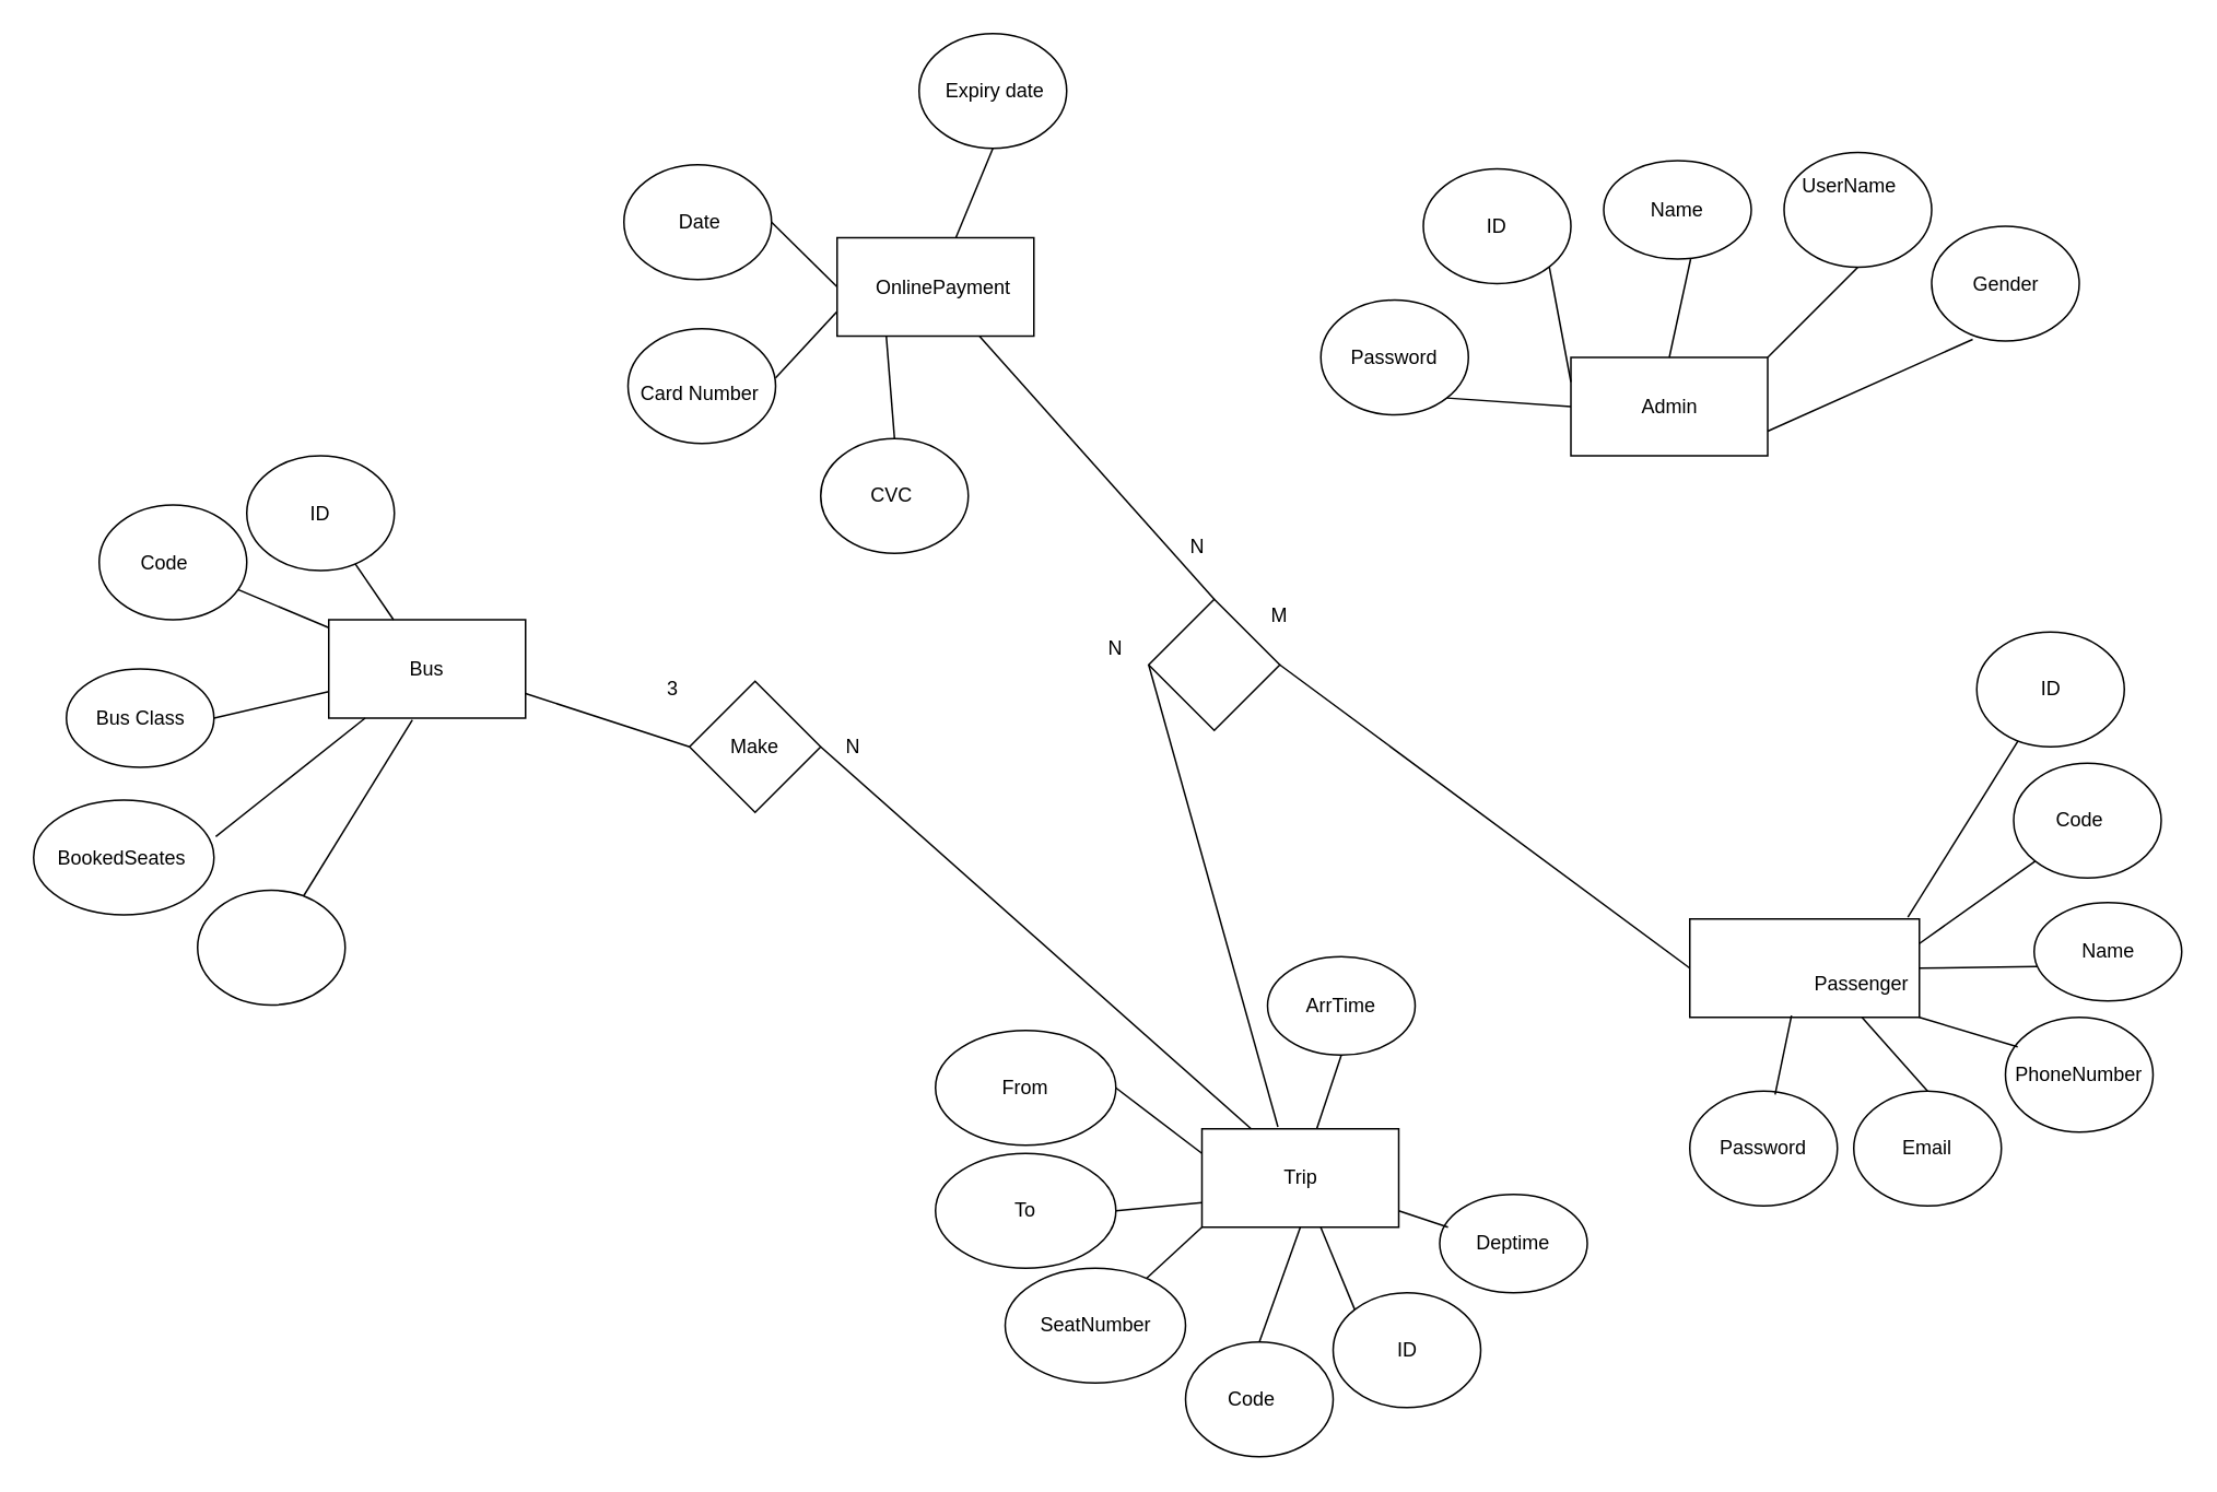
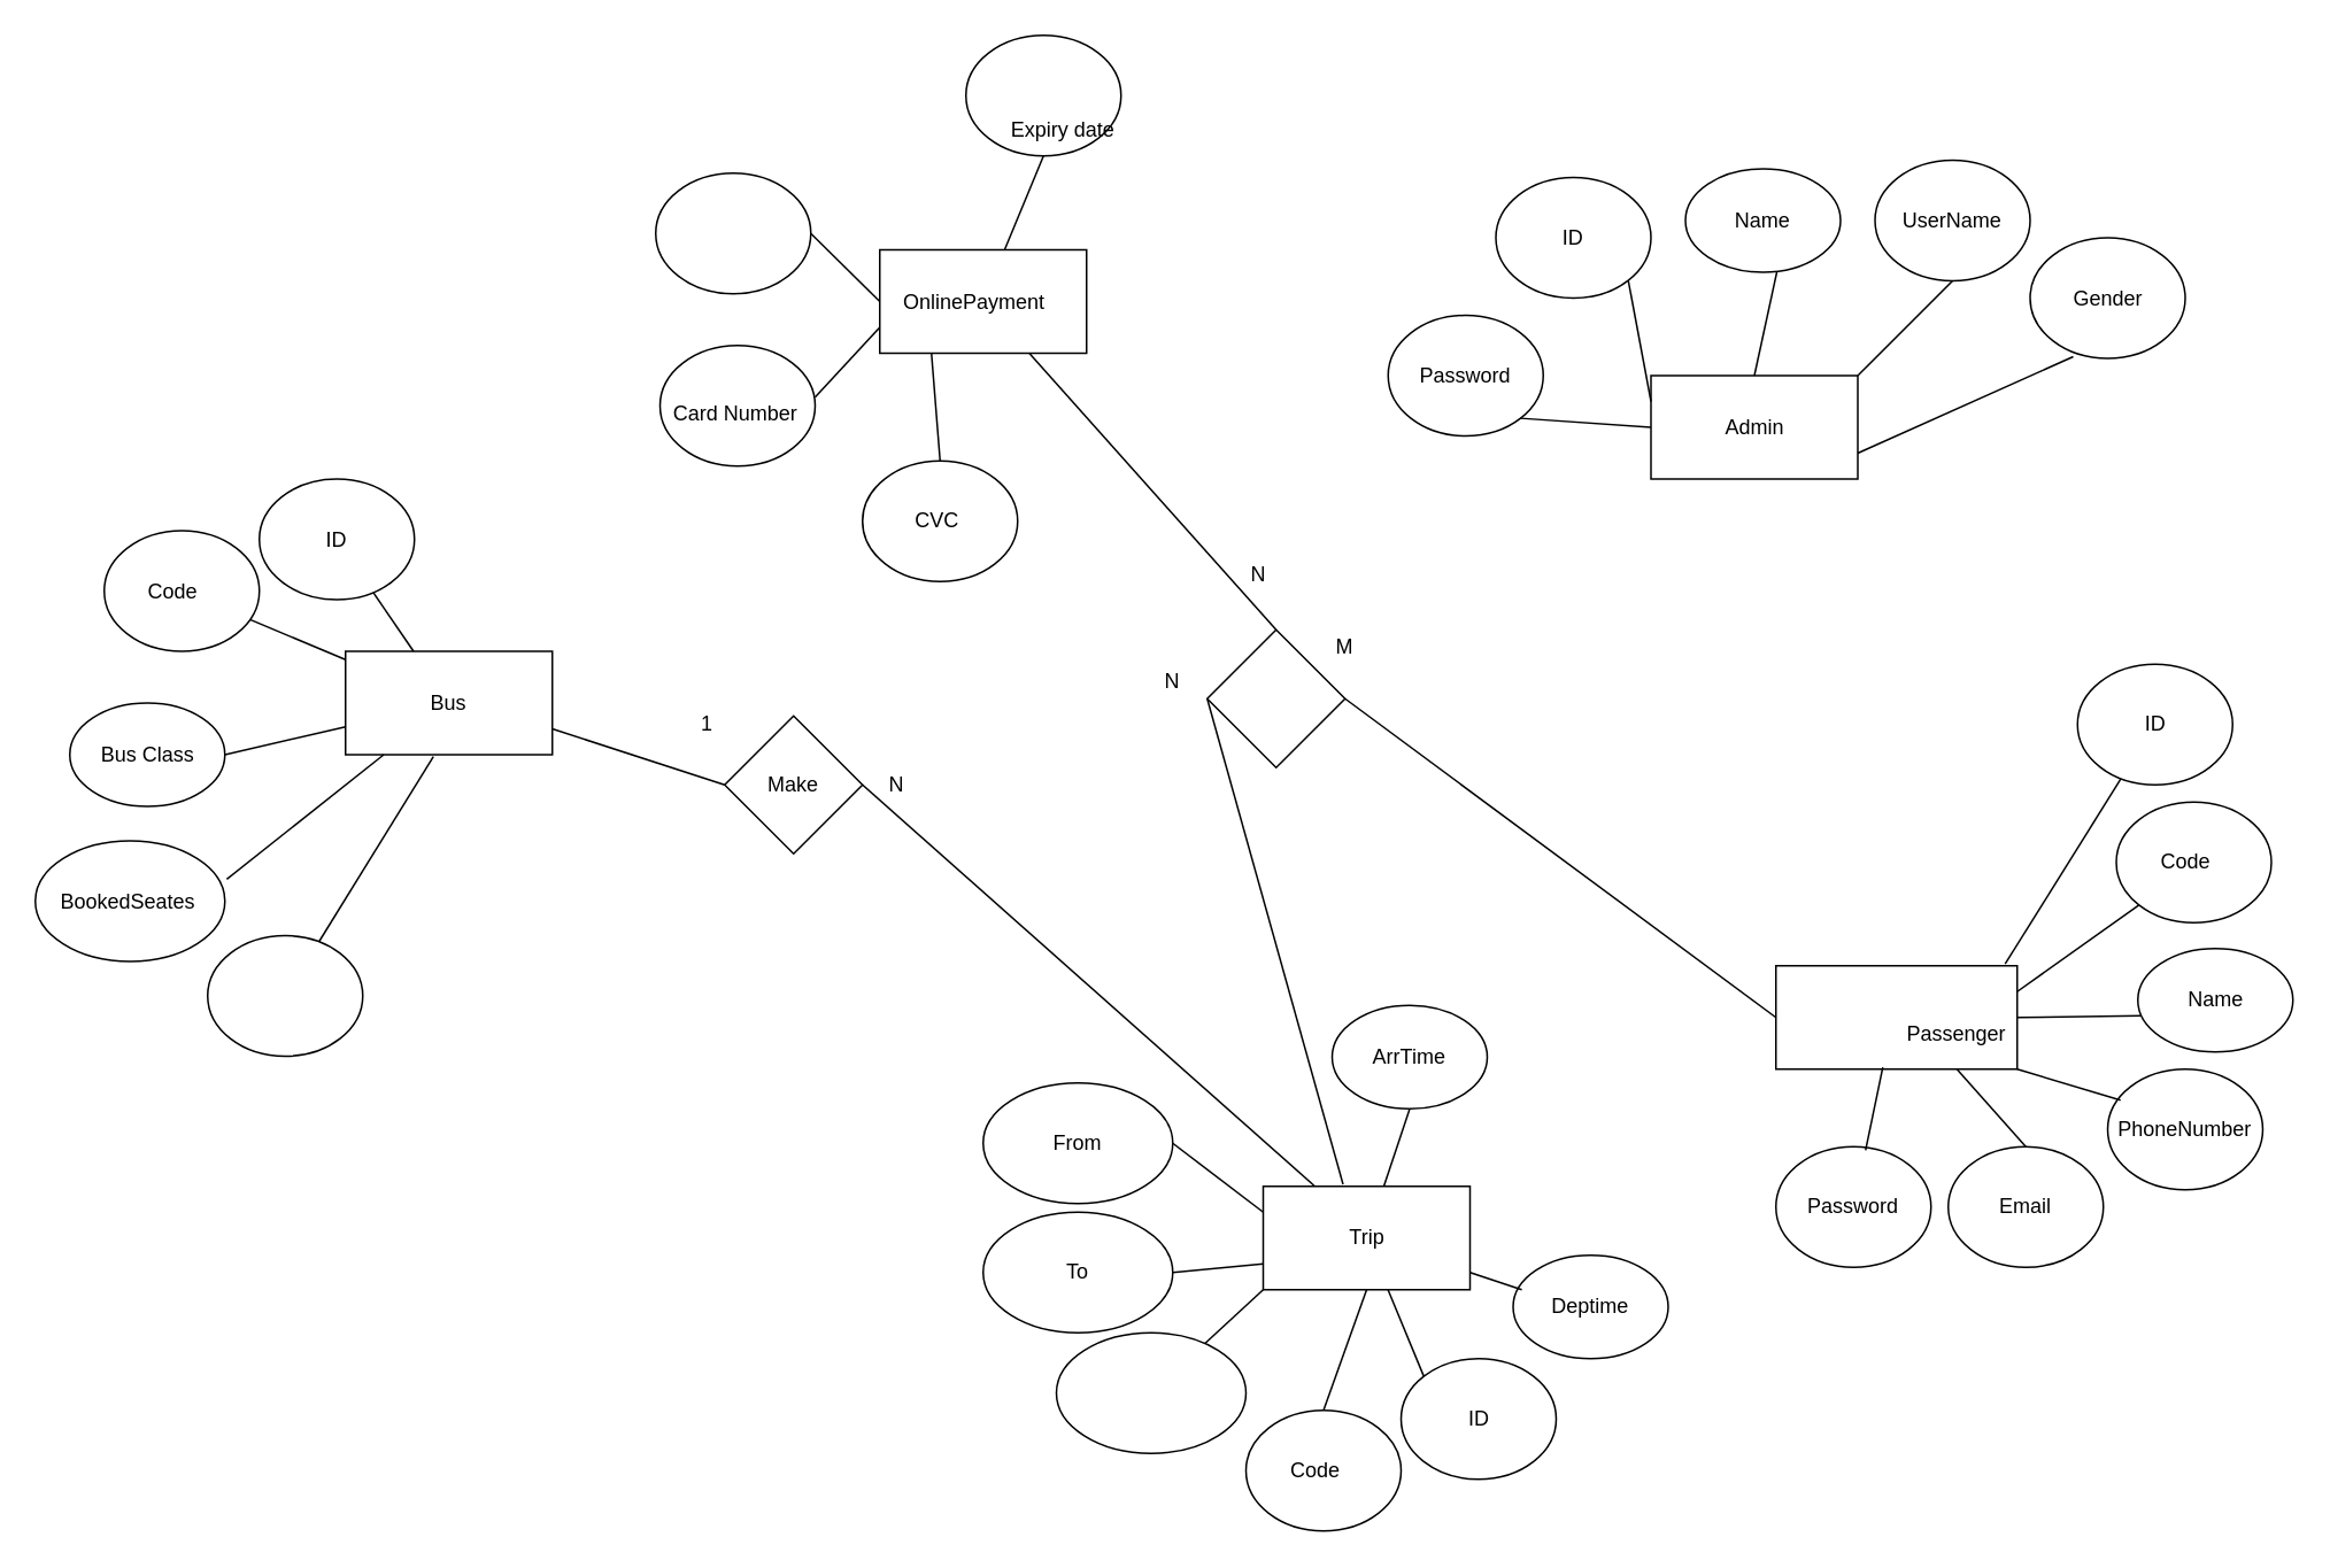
- <mxCell id="78" value="Expiry date" style="text;html=1;strokeColor=none;fillColor=none;align=center;verticalAlign=middle;whiteSpace=wrap;rounded=0;" parent="1" vertex="1"><mxGeometry x="575" y="45" width="62.5" height="20" as="geometry" /></mxCell>
+ <mxCell id="78" value="Expiry date" style="text;html=1;strokeColor=none;fillColor=none;align=center;verticalAlign=middle;whiteSpace=wrap;rounded=0;" parent="1" vertex="1"><mxGeometry x="585" y="65" width="62.5" height="20" as="geometry" /></mxCell>
- <mxCell id="62" value="UserName" style="text;html=1;strokeColor=none;fillColor=none;align=center;verticalAlign=middle;whiteSpace=wrap;rounded=0;" parent="1" vertex="1"><mxGeometry x="1095" y="102.5" width="65" height="20" as="geometry" /></mxCell>
+ <mxCell id="62" value="UserName" style="text;html=1;strokeColor=none;fillColor=none;align=center;verticalAlign=middle;whiteSpace=wrap;rounded=0;" parent="1" vertex="1"><mxGeometry x="1100" y="117.5" width="65" height="20" as="geometry" /></mxCell>
- <mxCell id="80" value="Date" style="text;html=1;strokeColor=none;fillColor=none;align=center;verticalAlign=middle;whiteSpace=wrap;rounded=0;" parent="1" vertex="1"><mxGeometry x="395" y="125" width="62.5" height="20" as="geometry" /></mxCell>
- <mxCell id="72" value="OnlinePayment" style="text;html=1;strokeColor=none;fillColor=none;align=center;verticalAlign=middle;whiteSpace=wrap;rounded=0;" parent="1" vertex="1"><mxGeometry x="530" y="164.5" width="90" height="20" as="geometry" /></mxCell>
+ <mxCell id="72" value="OnlinePayment" style="text;html=1;strokeColor=none;fillColor=none;align=center;verticalAlign=middle;whiteSpace=wrap;rounded=0;" parent="1" vertex="1"><mxGeometry x="520" y="164.5" width="90" height="20" as="geometry" /></mxCell>
- <mxCell id="93" value="3" style="text;html=1;strokeColor=none;fillColor=none;align=center;verticalAlign=middle;whiteSpace=wrap;rounded=0;" parent="1" vertex="1"><mxGeometry x="390" y="410" width="40" height="20" as="geometry" /></mxCell>
+ <mxCell id="93" value="1" style="text;html=1;strokeColor=none;fillColor=none;align=center;verticalAlign=middle;whiteSpace=wrap;rounded=0;" parent="1" vertex="1"><mxGeometry x="390" y="410" width="40" height="20" as="geometry" /></mxCell>
- <mxCell id="48" value="SeatNumber" style="text;html=1;strokeColor=none;fillColor=none;align=center;verticalAlign=middle;whiteSpace=wrap;rounded=0;" parent="1" vertex="1"><mxGeometry x="622.5" y="798" width="90" height="20" as="geometry" /></mxCell>
